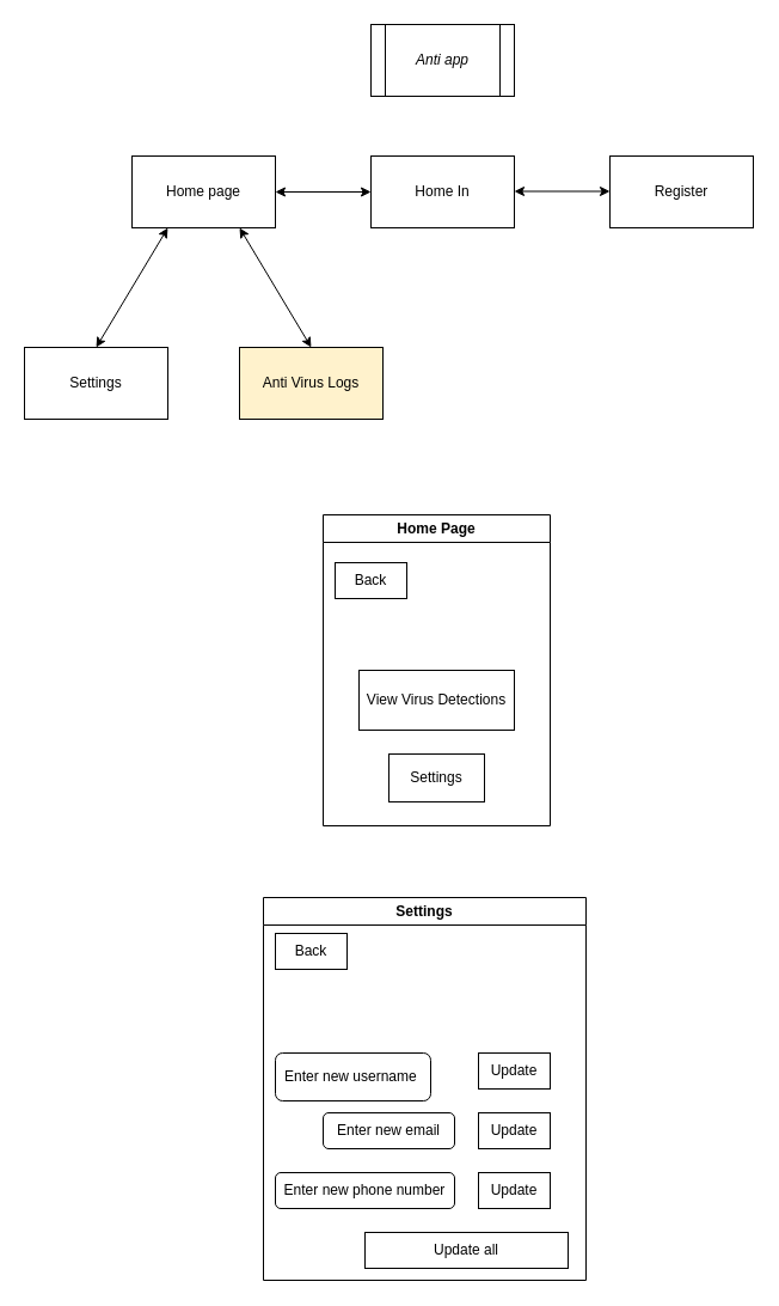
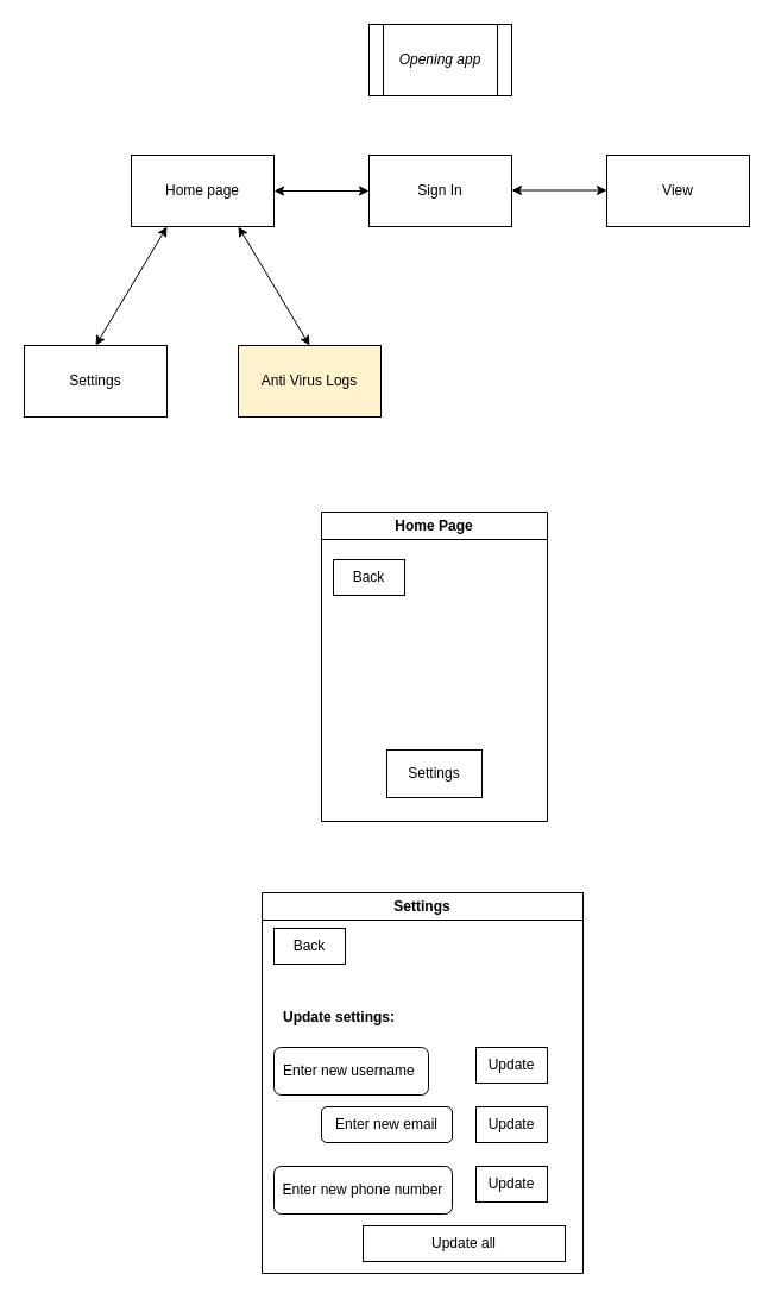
- <mxCell id="11" value="&lt;i&gt;Anti app&lt;/i&gt;" style="shape=process;whiteSpace=wrap;html=1;backgroundOutline=1;" vertex="1" parent="1"><mxGeometry x="310" y="20" width="120" height="60" as="geometry" /></mxCell>
+ <mxCell id="11" value="&lt;i&gt;Opening app&lt;/i&gt;" style="shape=process;whiteSpace=wrap;html=1;backgroundOutline=1;" vertex="1" parent="1"><mxGeometry x="310" y="20" width="120" height="60" as="geometry" /></mxCell>
- <mxCell id="3" value="Home In" style="rounded=0;whiteSpace=wrap;html=1;" vertex="1" parent="1"><mxGeometry x="310" y="130" width="120" height="60" as="geometry" /></mxCell>
+ <mxCell id="3" value="Sign In" style="rounded=0;whiteSpace=wrap;html=1;" vertex="1" parent="1"><mxGeometry x="310" y="130" width="120" height="60" as="geometry" /></mxCell>
- <mxCell id="4" value="Register" style="rounded=0;whiteSpace=wrap;html=1;" vertex="1" parent="1"><mxGeometry x="510" y="130" width="120" height="60" as="geometry" /></mxCell>
+ <mxCell id="4" value="View" style="rounded=0;whiteSpace=wrap;html=1;" vertex="1" parent="1"><mxGeometry x="510" y="130" width="120" height="60" as="geometry" /></mxCell>
- <mxCell id="14" value="View Virus Detections" style="rounded=0;whiteSpace=wrap;html=1;" vertex="1" parent="12"><mxGeometry x="30" y="130" width="130" height="50" as="geometry" /></mxCell>
+ <mxCell id="20" value="&lt;b&gt;Update settings:&lt;/b&gt;" style="text;html=1;align=center;verticalAlign=middle;whiteSpace=wrap;rounded=0;" vertex="1" parent="16"><mxGeometry x="10" y="90" width="110" height="30" as="geometry" /></mxCell>
- <mxCell id="21" value="Enter new phone number" style="rounded=1;whiteSpace=wrap;html=1;" vertex="1" parent="16"><mxGeometry x="10" y="230" width="150" height="30" as="geometry" /></mxCell>
+ <mxCell id="21" value="Enter new phone number" style="rounded=1;whiteSpace=wrap;html=1;" vertex="1" parent="16"><mxGeometry x="10" y="230" width="150" height="40" as="geometry" /></mxCell>
